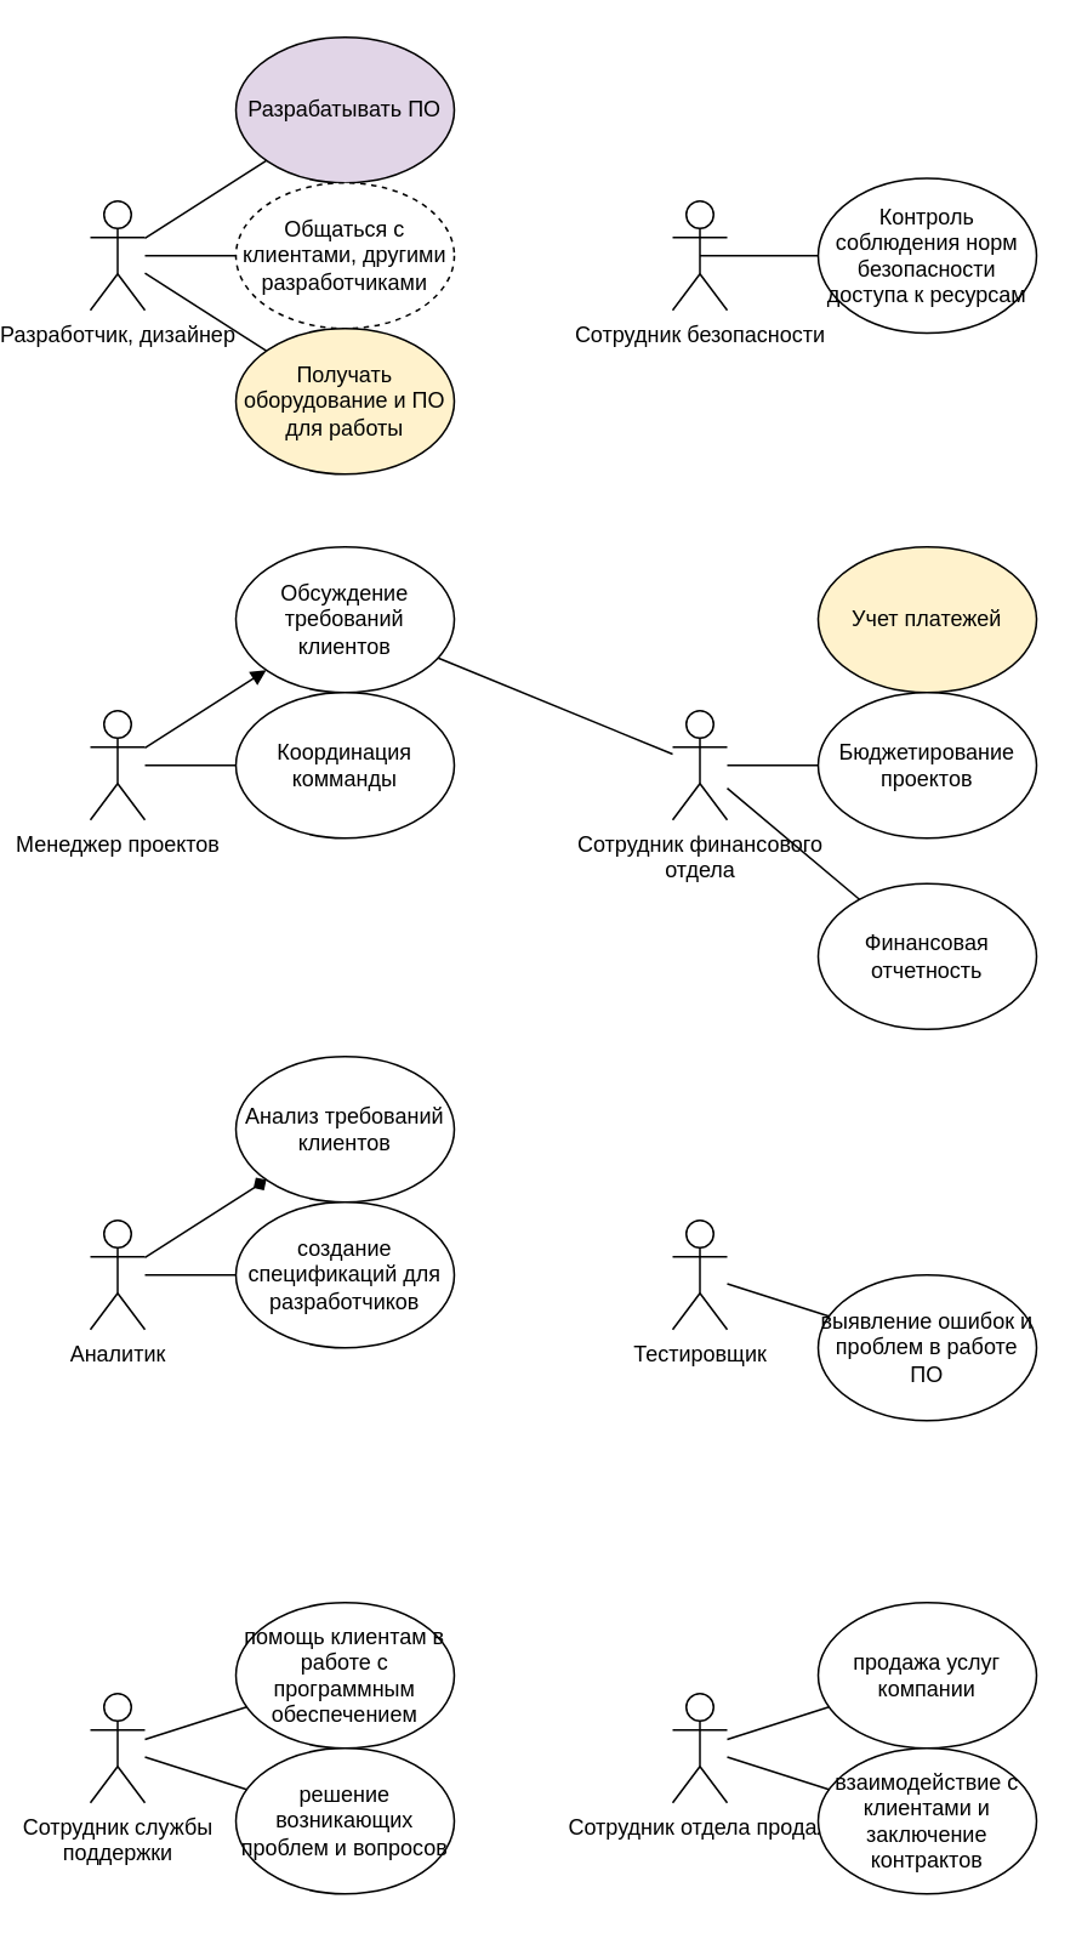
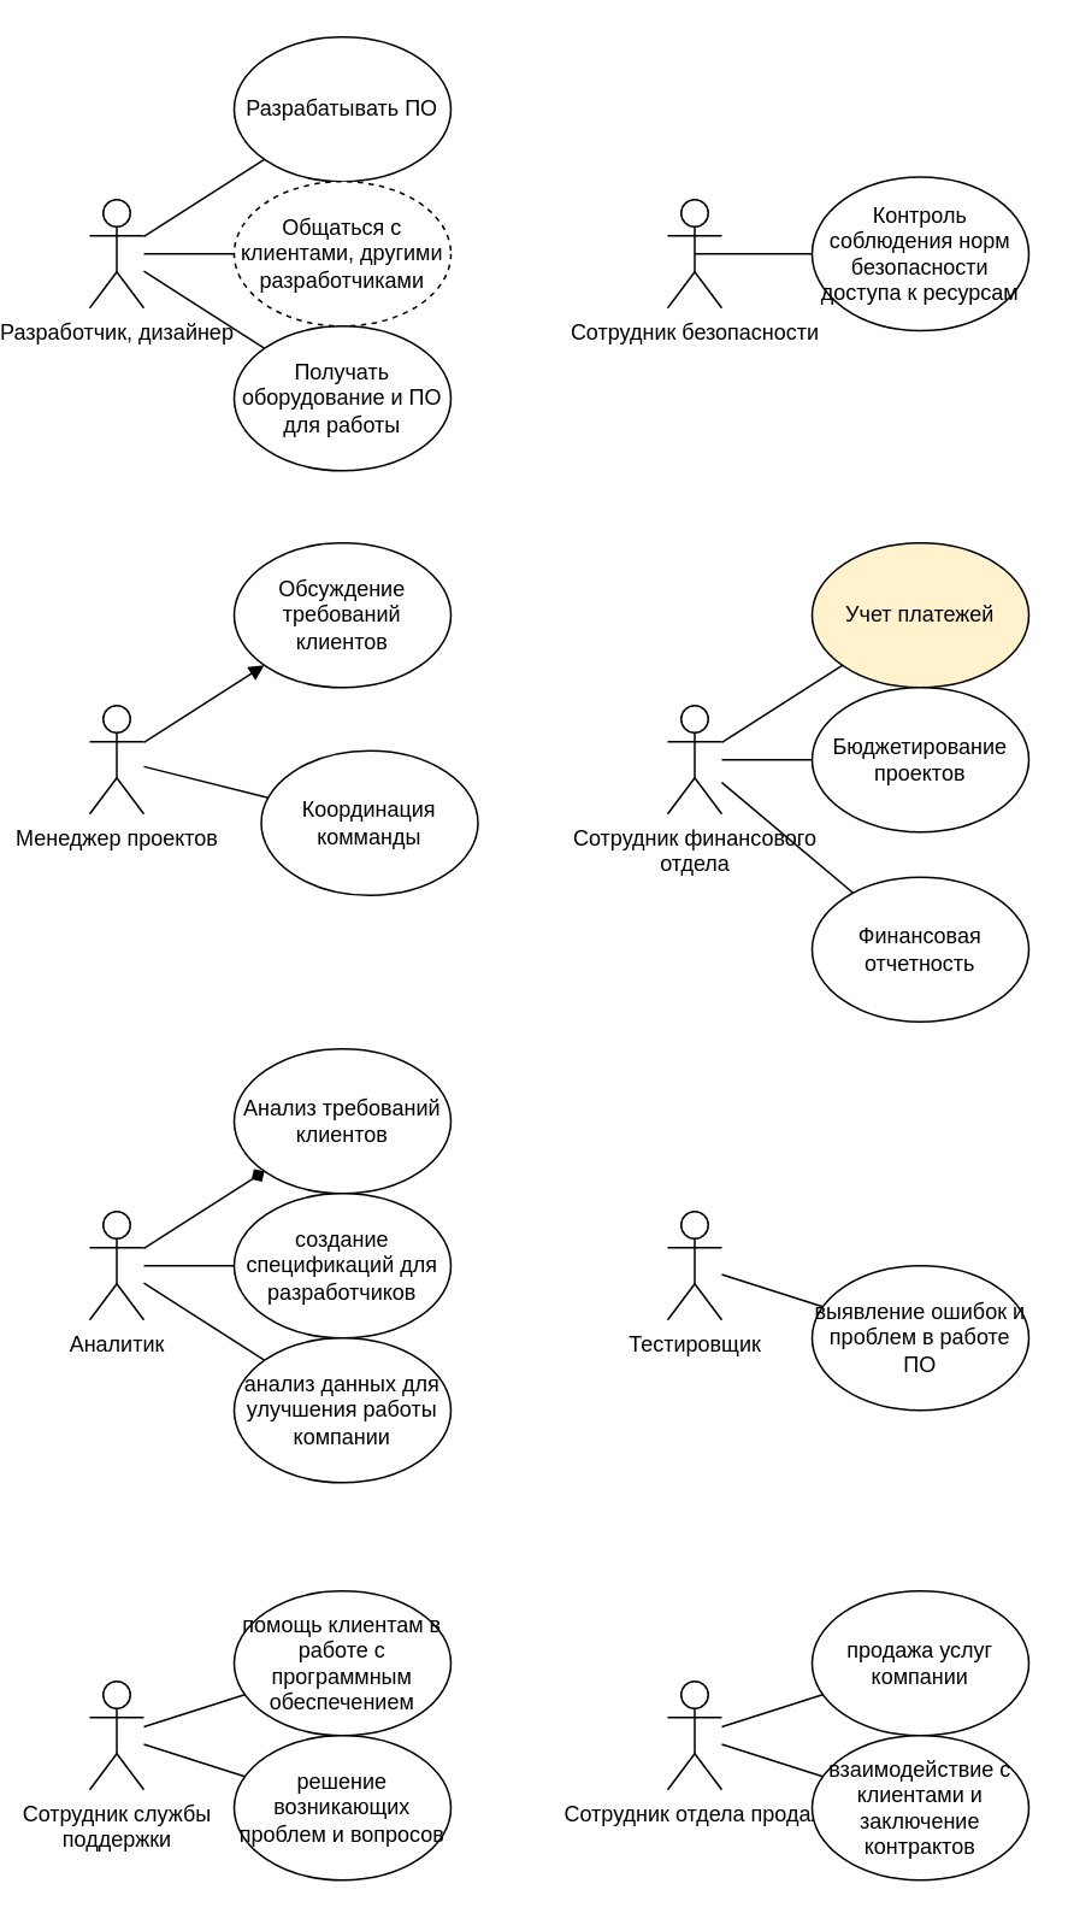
- <mxCell id="3" value="Разрабатывать ПО" style="ellipse;whiteSpace=wrap;html=1;fillColor=#e1d5e7;" parent="1" vertex="1"><mxGeometry x="100" y="20" width="120" height="80" as="geometry" /></mxCell>
+ <mxCell id="3" value="Разрабатывать ПО" style="ellipse;whiteSpace=wrap;html=1;" parent="1" vertex="1"><mxGeometry x="100" y="20" width="120" height="80" as="geometry" /></mxCell>
- <mxCell id="5" value="Получать оборудование и ПО для работы" style="ellipse;whiteSpace=wrap;html=1;fillColor=#fff2cc;" parent="1" vertex="1"><mxGeometry x="100" y="180" width="120" height="80" as="geometry" /></mxCell>
+ <mxCell id="5" value="Получать оборудование и ПО для работы" style="ellipse;whiteSpace=wrap;html=1;" parent="1" vertex="1"><mxGeometry x="100" y="180" width="120" height="80" as="geometry" /></mxCell>
- <mxCell id="21" value="" style="endArrow=none;html=1;rounded=0;" edge="1" parent="1" source="17" target="13"><mxGeometry width="50" height="50" relative="1" as="geometry"><mxPoint x="460" y="440" as="sourcePoint" /><mxPoint x="510" y="390" as="targetPoint" /></mxGeometry></mxCell>
+ <mxCell id="21" value="" style="endArrow=none;html=1;rounded=0;" edge="1" parent="1" source="17" target="18"><mxGeometry width="50" height="50" relative="1" as="geometry"><mxPoint x="460" y="440" as="sourcePoint" /><mxPoint x="510" y="390" as="targetPoint" /></mxGeometry></mxCell>
- <mxCell id="14" value="Координация комманды" style="ellipse;whiteSpace=wrap;html=1;" vertex="1" parent="1"><mxGeometry x="100" y="380" width="120" height="80" as="geometry" /></mxCell>
+ <mxCell id="14" value="Координация комманды" style="ellipse;whiteSpace=wrap;html=1;" vertex="1" parent="1"><mxGeometry x="115" y="415" width="120" height="80" as="geometry" /></mxCell>
+ <mxCell id="30" value="" style="endArrow=none;html=1;rounded=0;" edge="1" parent="1" source="24" target="27"><mxGeometry width="50" height="50" relative="1" as="geometry"><mxPoint x="60" y="710" as="sourcePoint" /><mxPoint x="110" y="710" as="targetPoint" /></mxGeometry></mxCell>
+ <mxCell id="27" value="анализ данных для улучшения работы компании" style="ellipse;whiteSpace=wrap;html=1;" vertex="1" parent="1"><mxGeometry x="100" y="740" width="120" height="80" as="geometry" /></mxCell>
